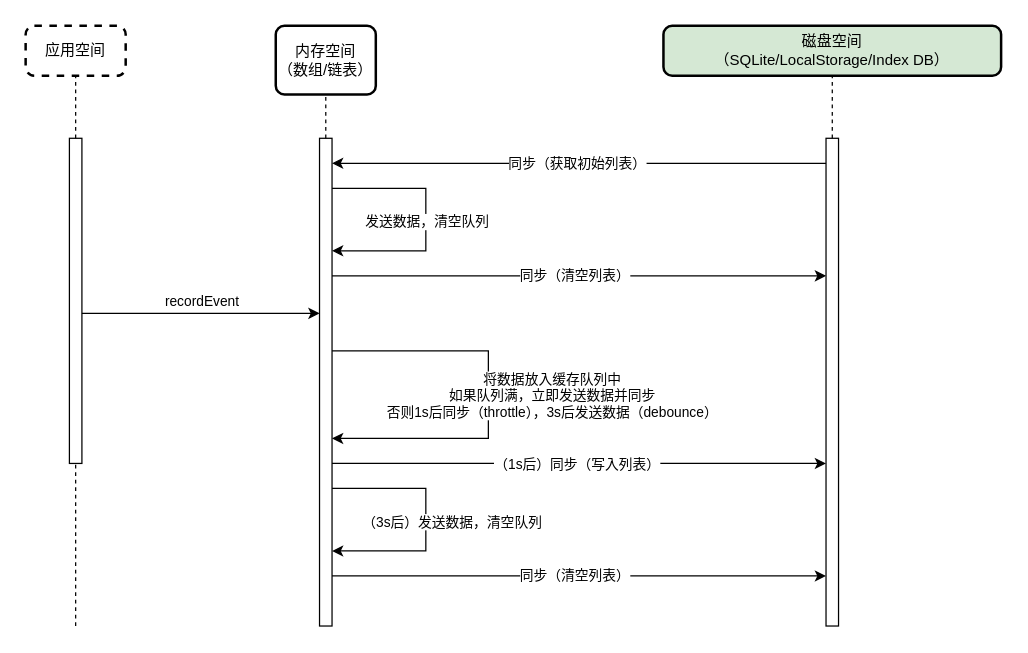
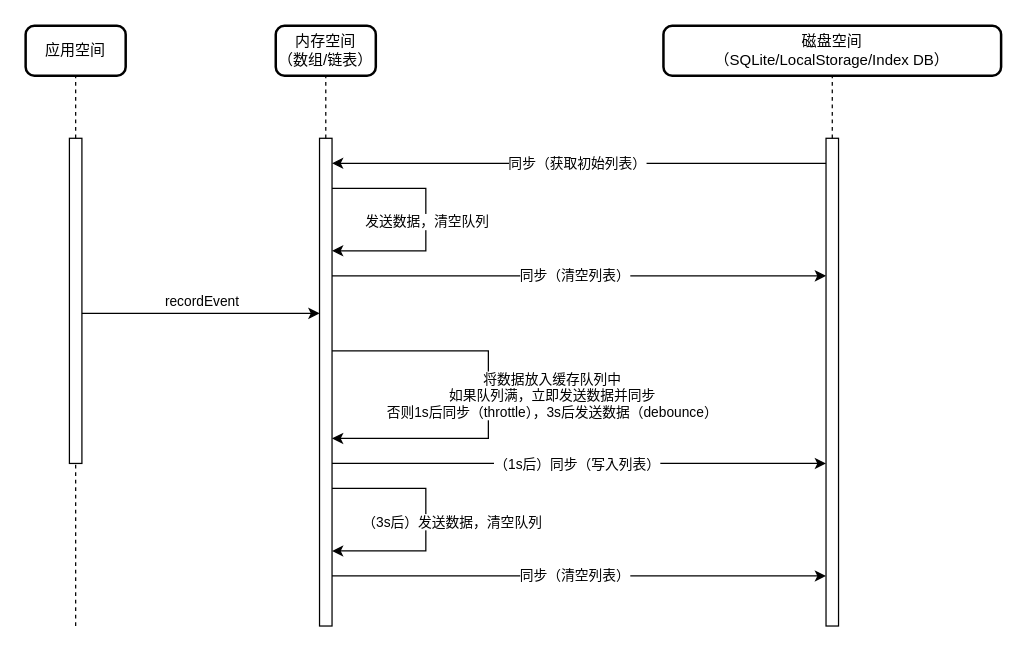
- <mxCell id="4" value="应用空间" style="rounded=1;whiteSpace=wrap;html=1;absoluteArcSize=1;arcSize=14;strokeWidth=2;dashed=1;" vertex="1" parent="1"><mxGeometry x="20" y="20" width="80" height="40" as="geometry" /></mxCell>
+ <mxCell id="4" value="应用空间" style="rounded=1;whiteSpace=wrap;html=1;absoluteArcSize=1;arcSize=14;strokeWidth=2;" vertex="1" parent="1"><mxGeometry x="20" y="20" width="80" height="40" as="geometry" /></mxCell>
- <mxCell id="3" value="磁盘空间&lt;br&gt;（SQLite/LocalStorage/Index DB）" style="rounded=1;whiteSpace=wrap;html=1;absoluteArcSize=1;arcSize=14;strokeWidth=2;fillColor=#d5e8d4;" vertex="1" parent="1"><mxGeometry x="530" y="20" width="270" height="40" as="geometry" /></mxCell>
+ <mxCell id="3" value="磁盘空间&lt;br&gt;（SQLite/LocalStorage/Index DB）" style="rounded=1;whiteSpace=wrap;html=1;absoluteArcSize=1;arcSize=14;strokeWidth=2;" vertex="1" parent="1"><mxGeometry x="530" y="20" width="270" height="40" as="geometry" /></mxCell>
- <mxCell id="2" value="内存空间&lt;br&gt;（数组/链表）" style="rounded=1;whiteSpace=wrap;html=1;absoluteArcSize=1;arcSize=14;strokeWidth=2;" vertex="1" parent="1"><mxGeometry x="220" y="20" width="80" height="55" as="geometry" /></mxCell>
+ <mxCell id="2" value="内存空间&lt;br&gt;（数组/链表）" style="rounded=1;whiteSpace=wrap;html=1;absoluteArcSize=1;arcSize=14;strokeWidth=2;" vertex="1" parent="1"><mxGeometry x="220" y="20" width="80" height="40" as="geometry" /></mxCell>
